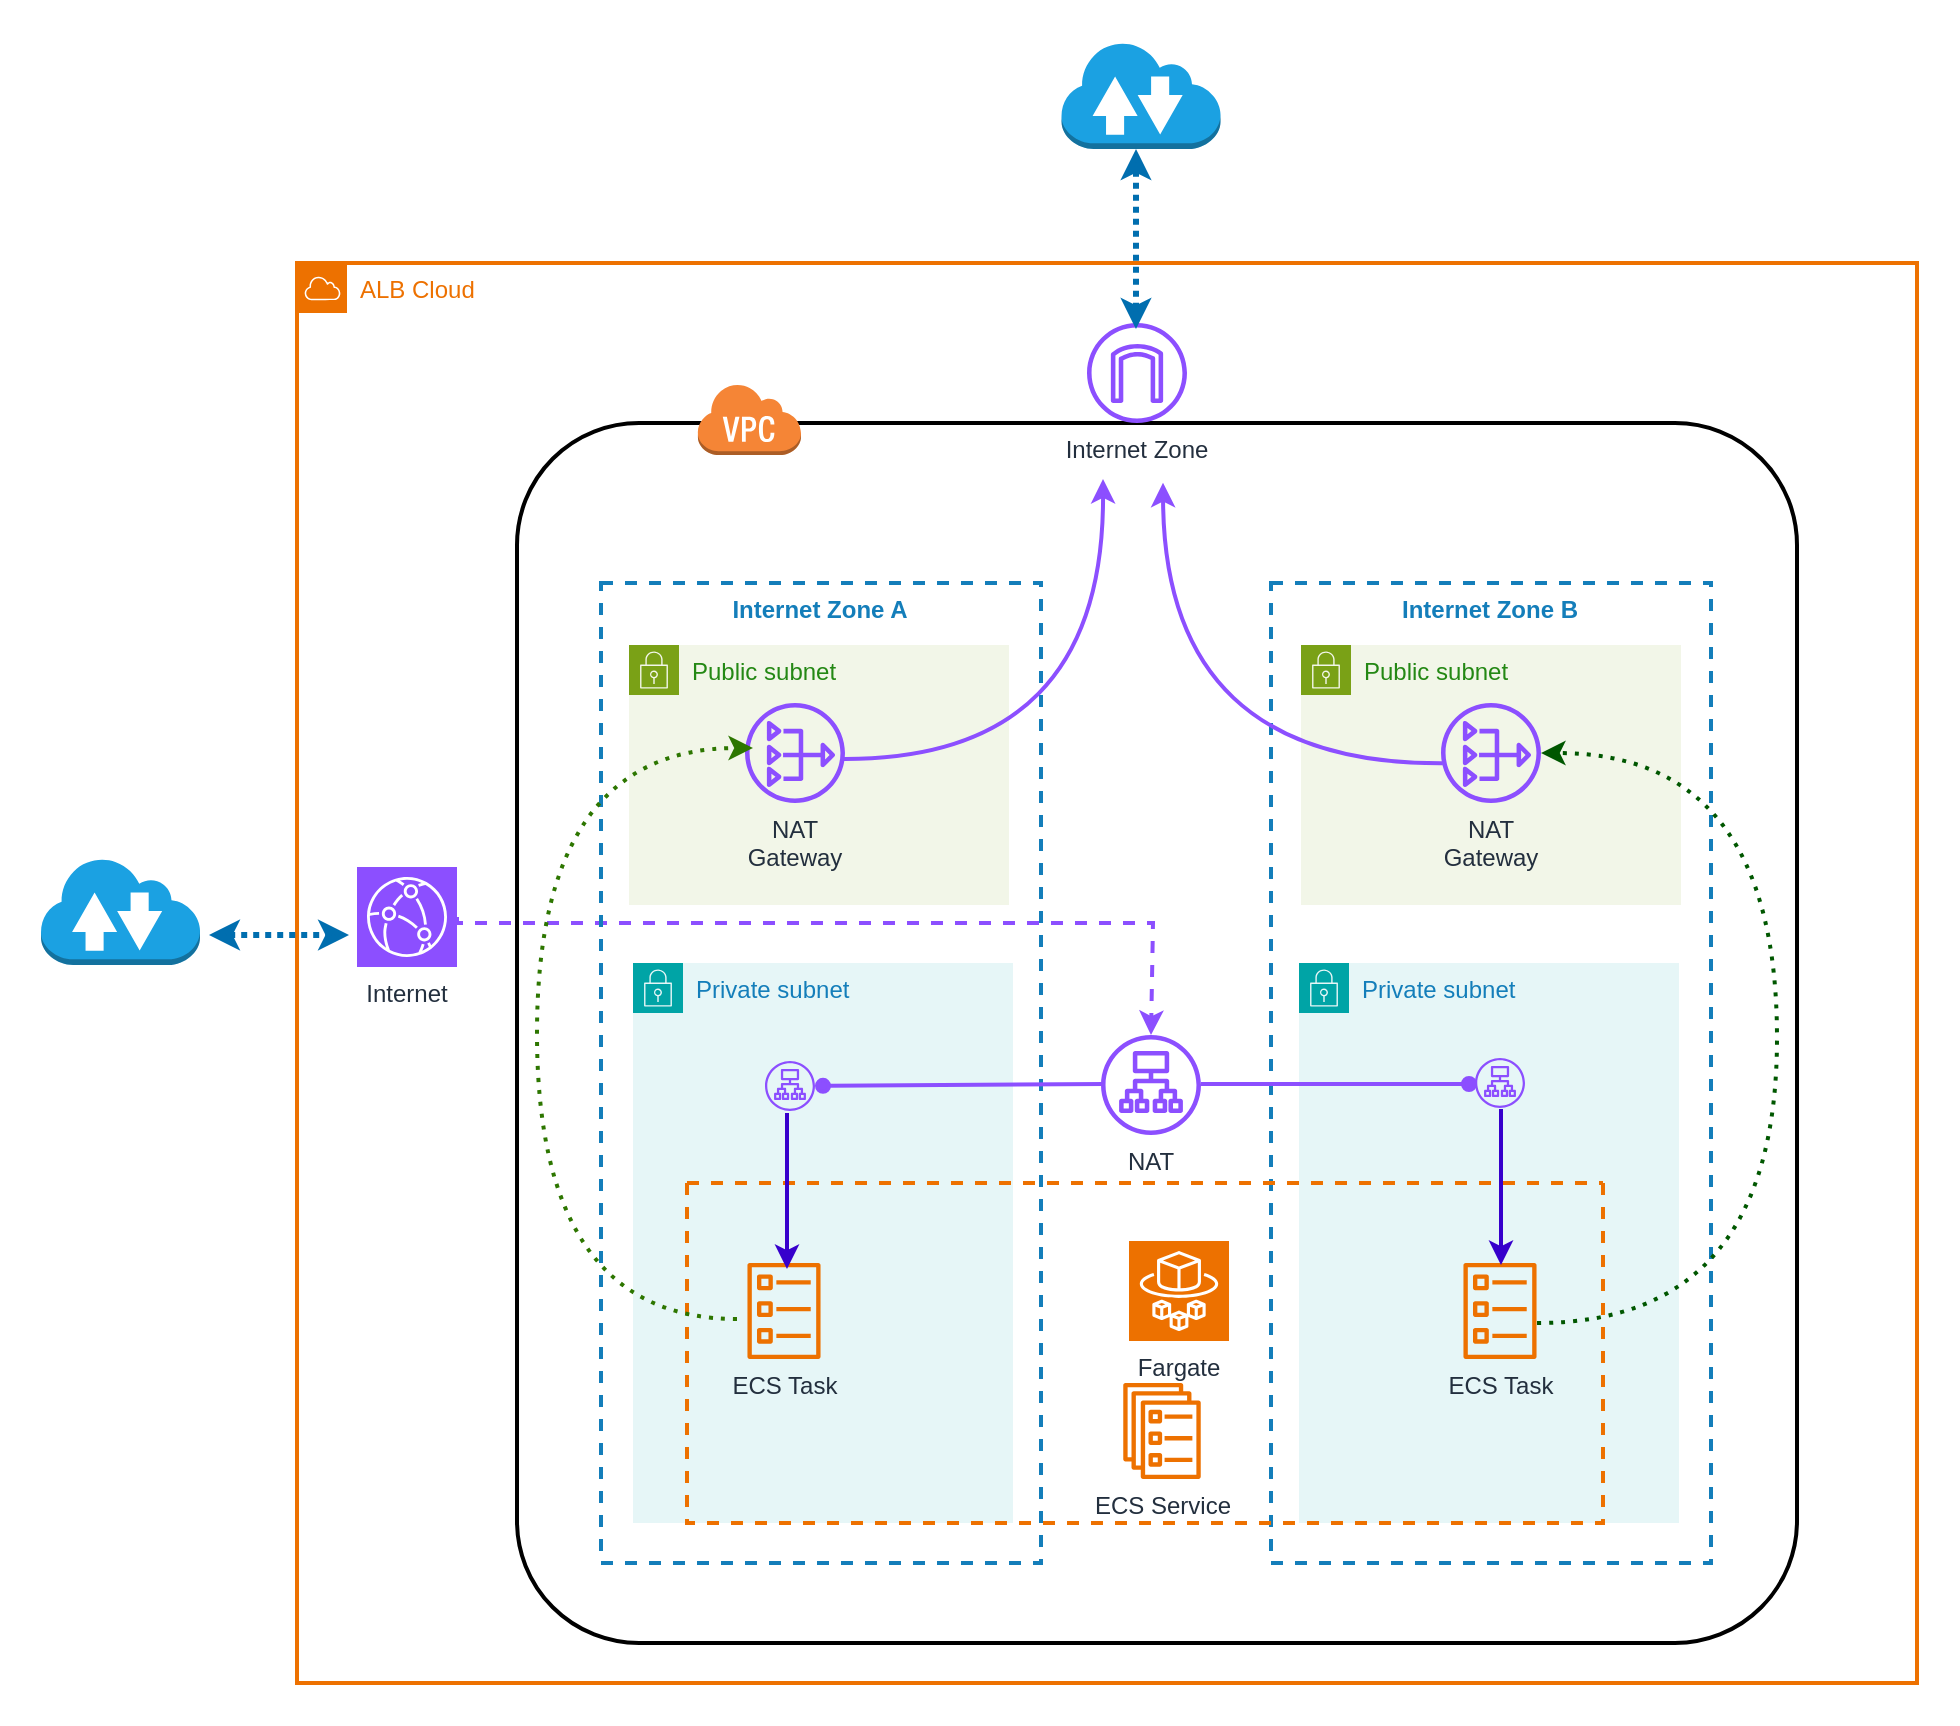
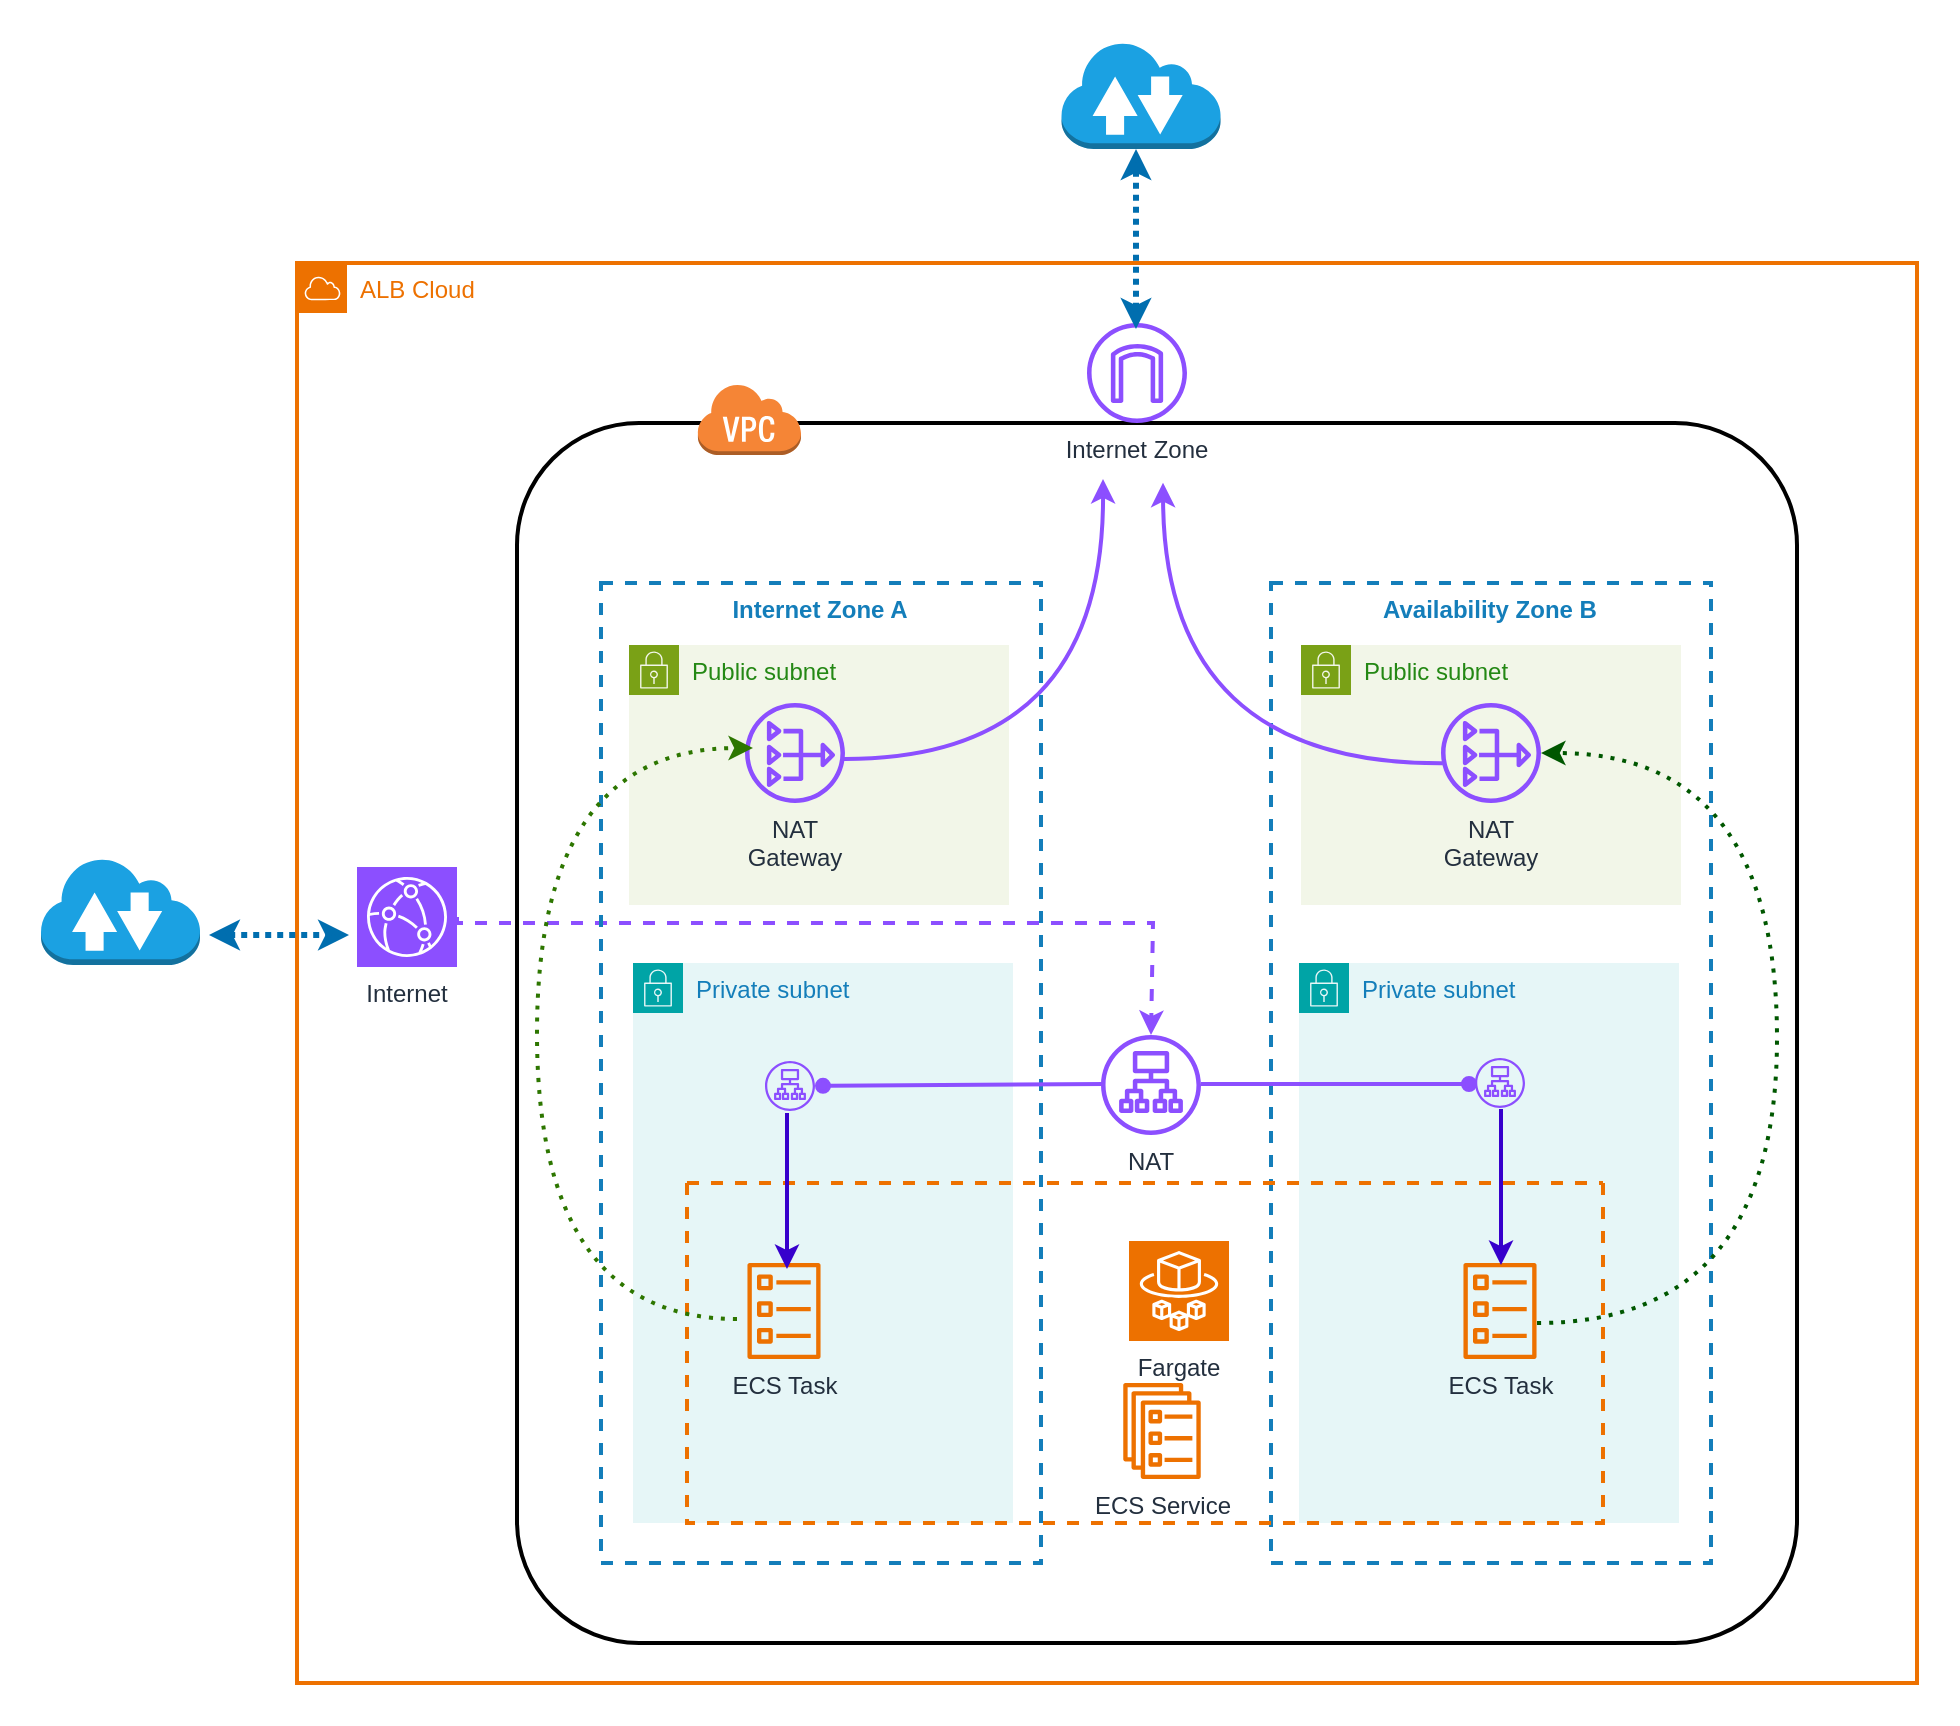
- <mxCell id="7" value="&lt;b&gt;Internet Zone B&lt;/b&gt;" style="fillColor=none;strokeColor=#147EBA;dashed=1;verticalAlign=top;fontStyle=0;fontColor=#147EBA;whiteSpace=wrap;html=1;strokeWidth=2;" parent="1" vertex="1"><mxGeometry x="635" y="291" width="220" height="490" as="geometry" /></mxCell>
+ <mxCell id="7" value="&lt;b&gt;Availability Zone B&lt;/b&gt;" style="fillColor=none;strokeColor=#147EBA;dashed=1;verticalAlign=top;fontStyle=0;fontColor=#147EBA;whiteSpace=wrap;html=1;strokeWidth=2;" parent="1" vertex="1"><mxGeometry x="635" y="291" width="220" height="490" as="geometry" /></mxCell>
